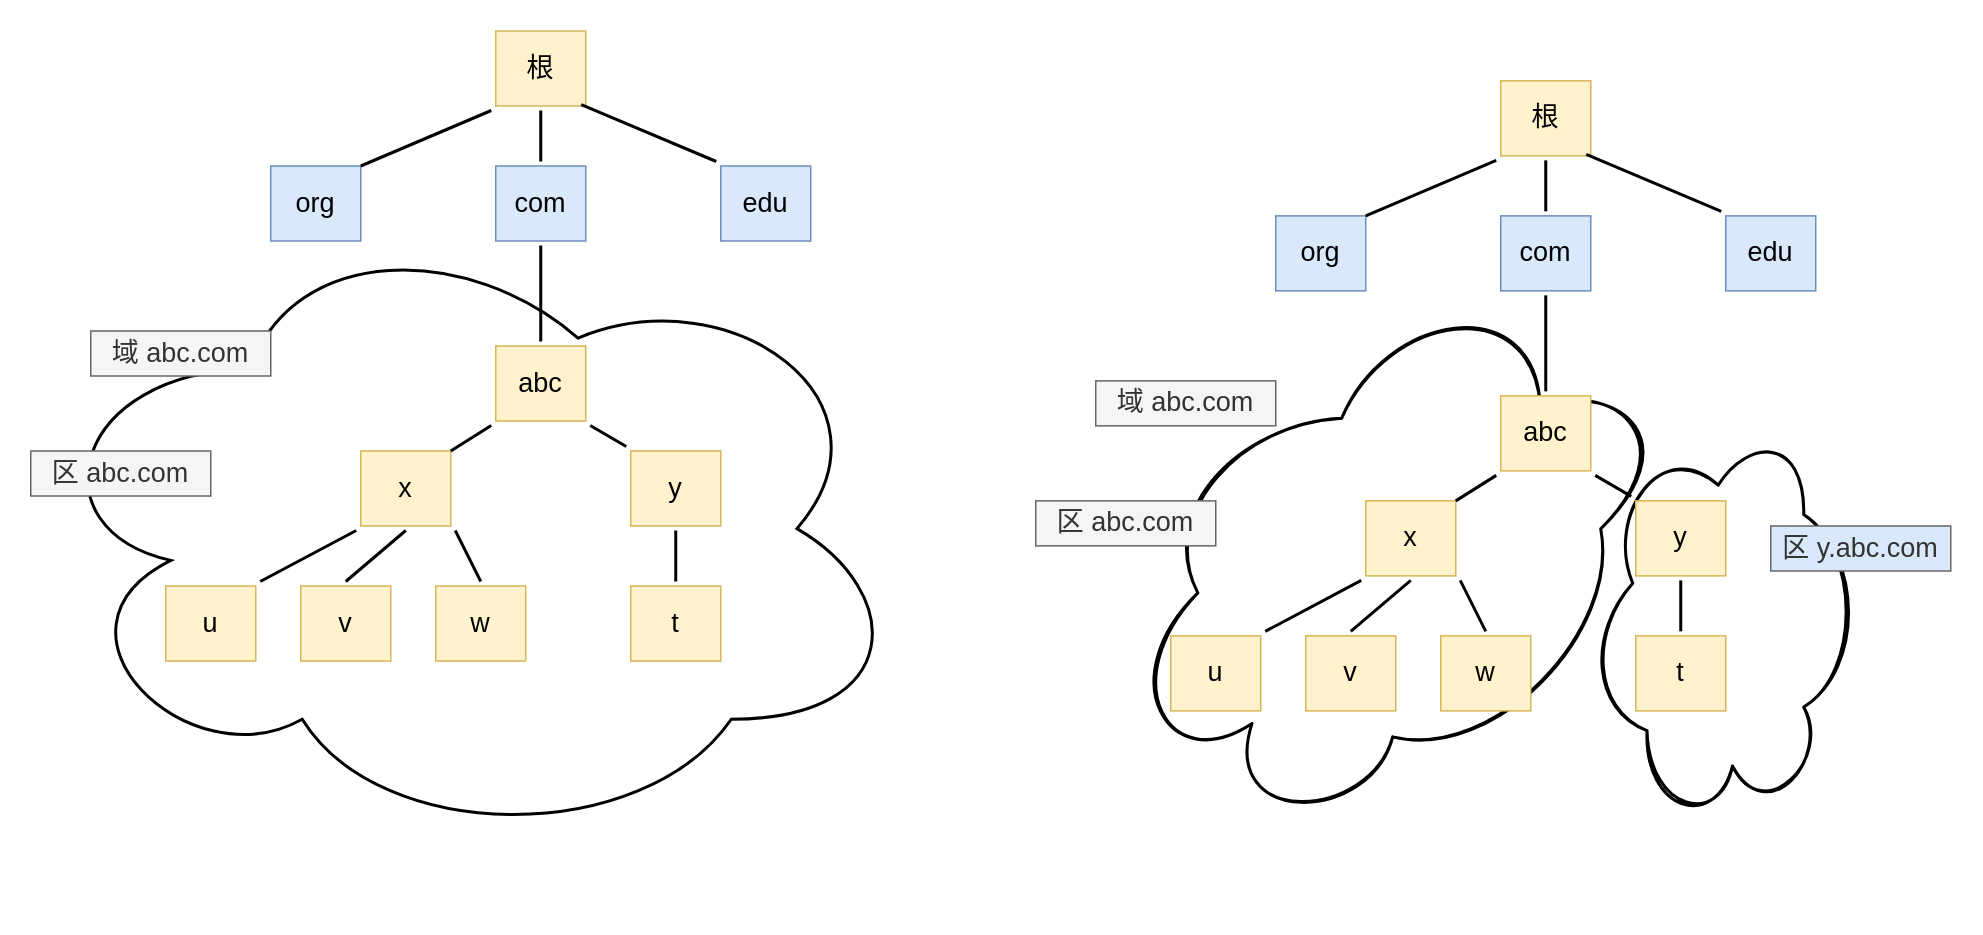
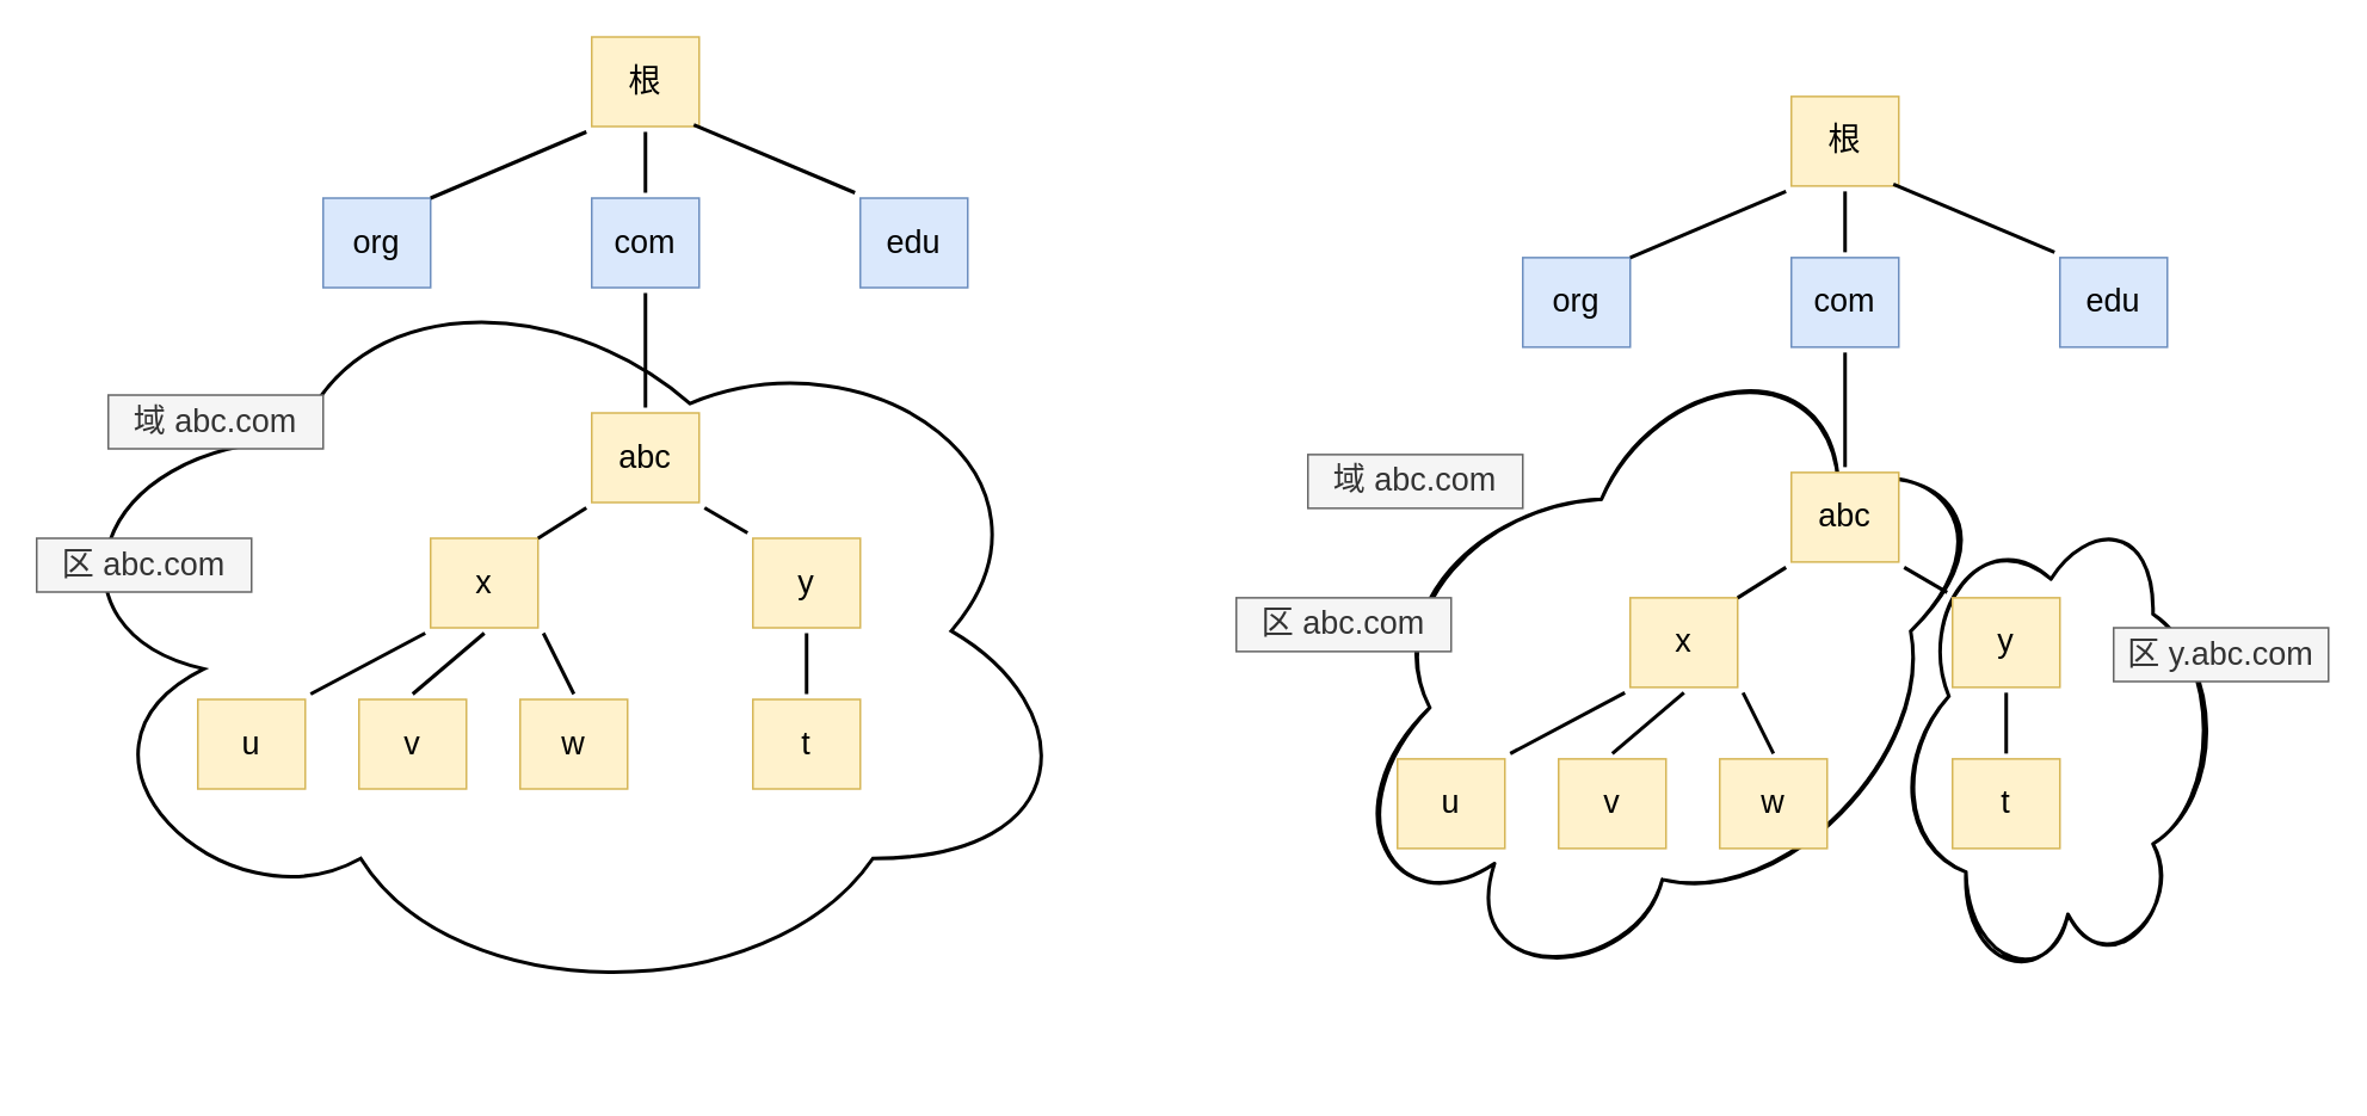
- <mxCell id="51" value="区 y.abc.com" style="rounded=0;whiteSpace=wrap;html=1;fontSize=18;strokeWidth=1;fillColor=#dae8fc;fontColor=#333333;strokeColor=#666666;" vertex="1" parent="1"><mxGeometry x="1180" y="350" width="120" height="30" as="geometry" /></mxCell>
+ <mxCell id="51" value="区 y.abc.com" style="rounded=0;whiteSpace=wrap;html=1;fontSize=18;strokeWidth=1;fillColor=#f5f5f5;fontColor=#333333;strokeColor=#666666;" vertex="1" parent="1"><mxGeometry x="1180" y="350" width="120" height="30" as="geometry" /></mxCell>
